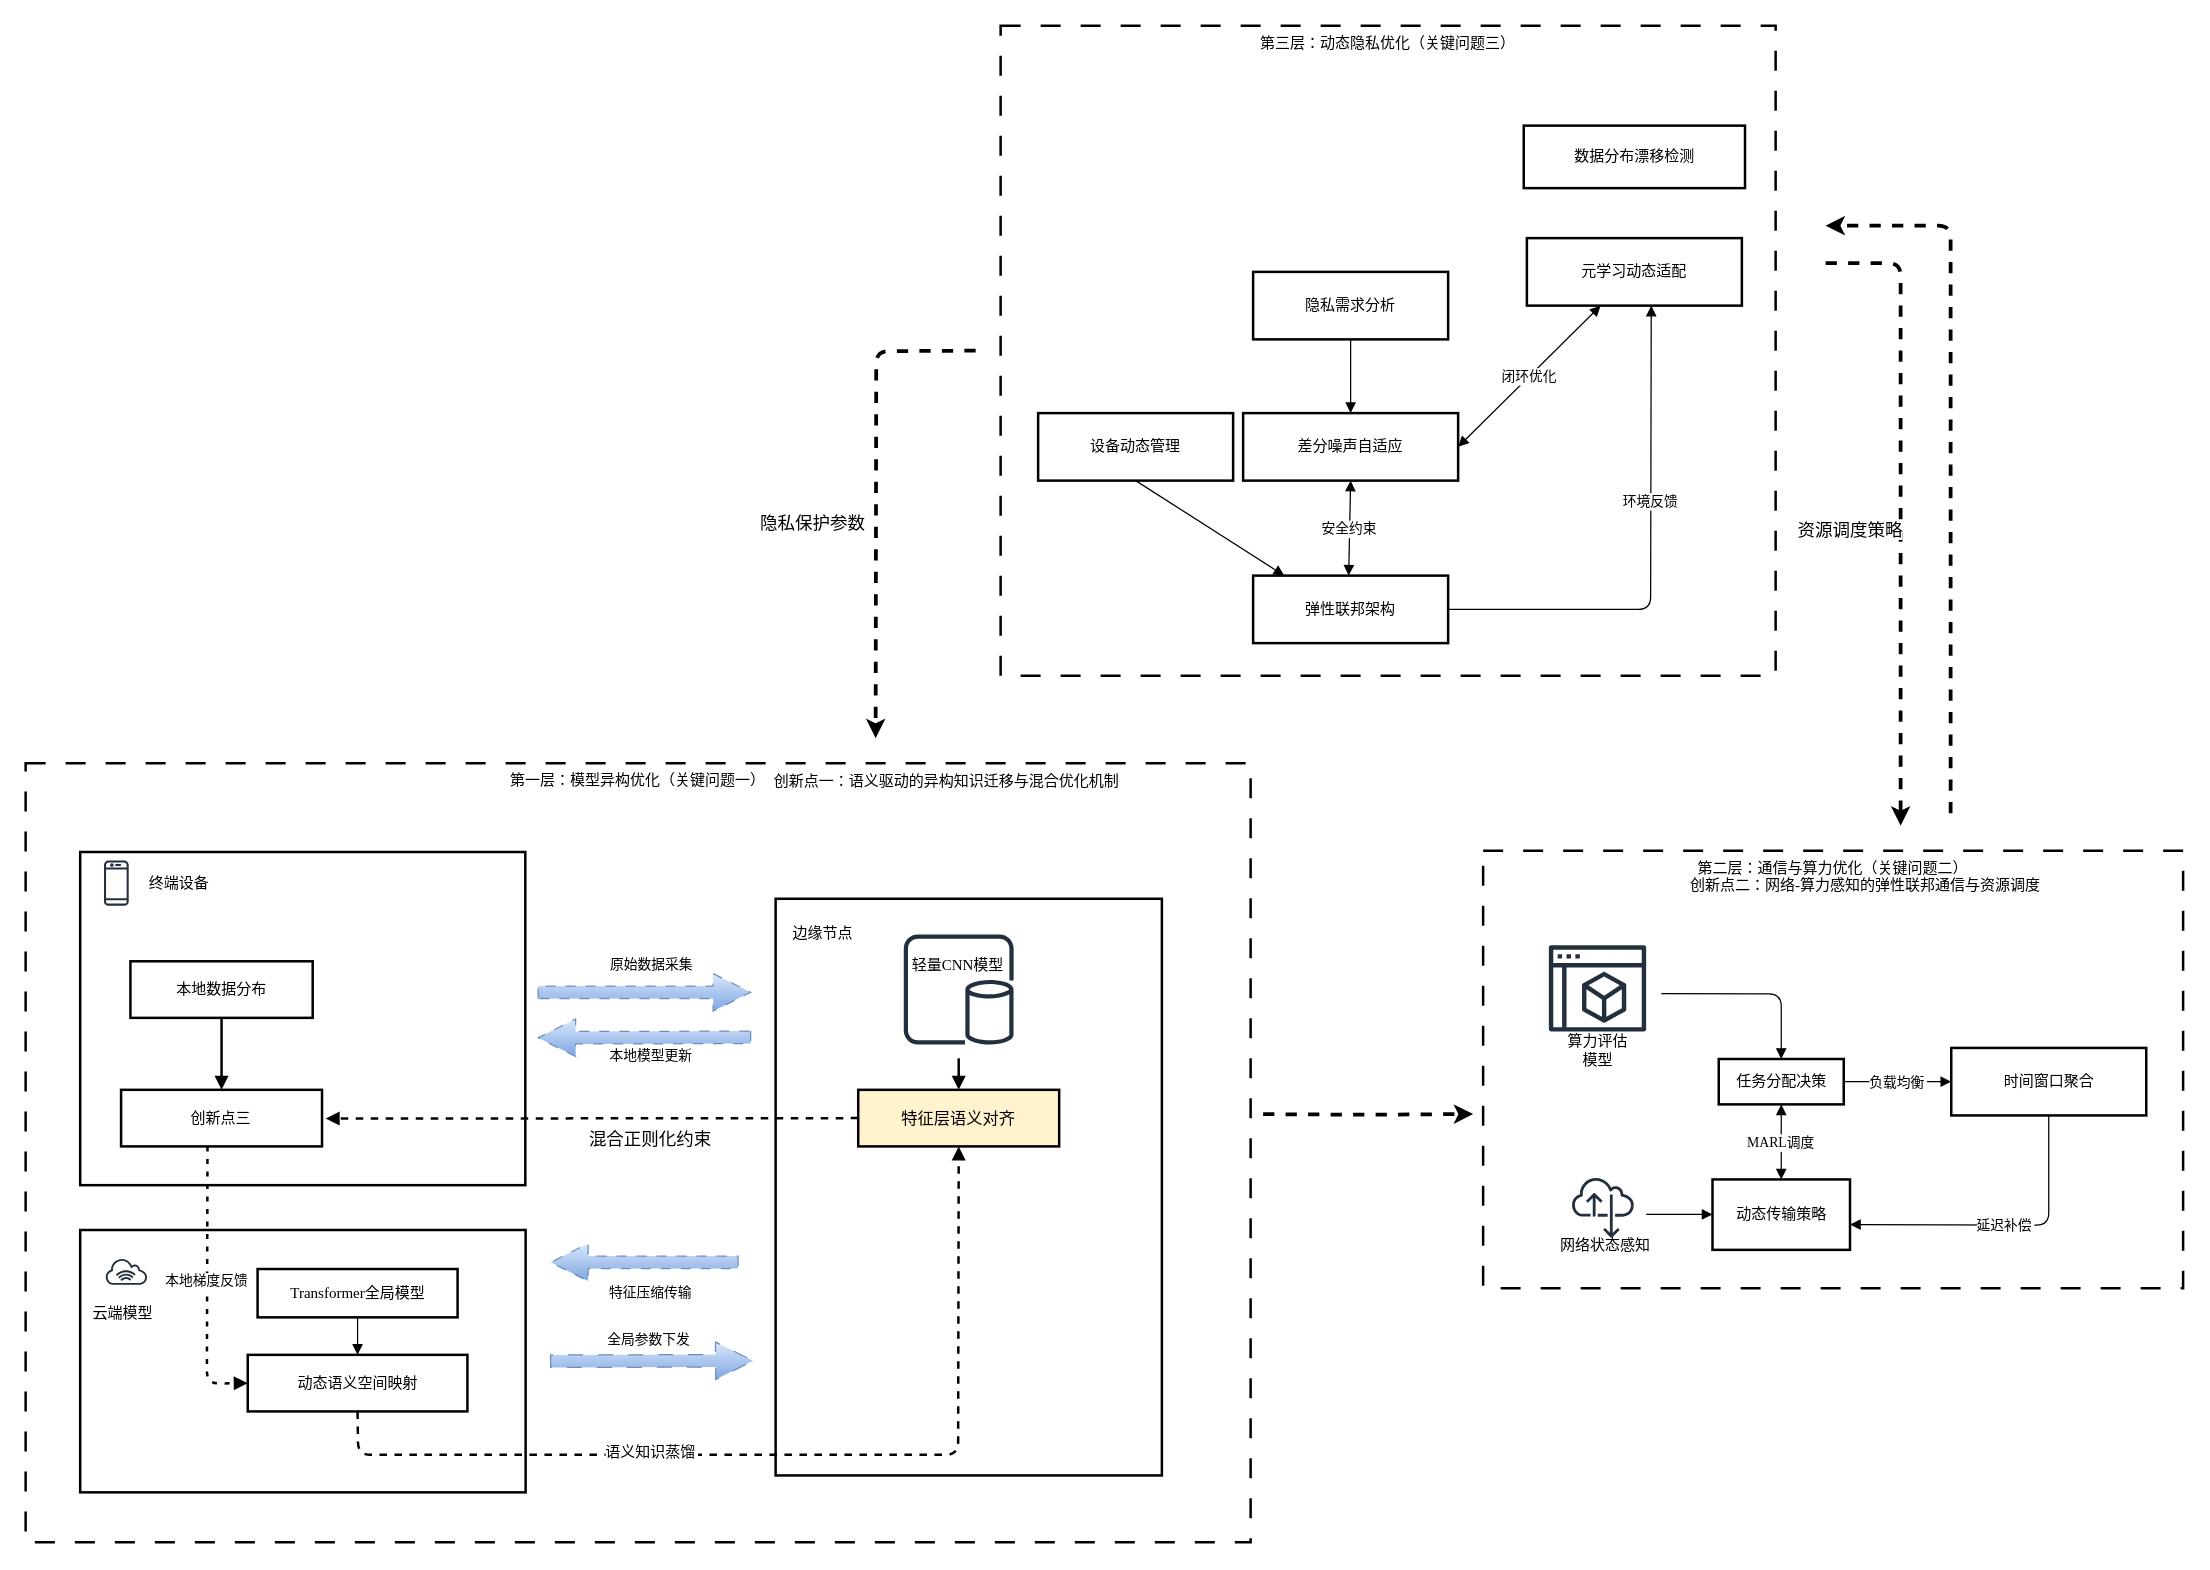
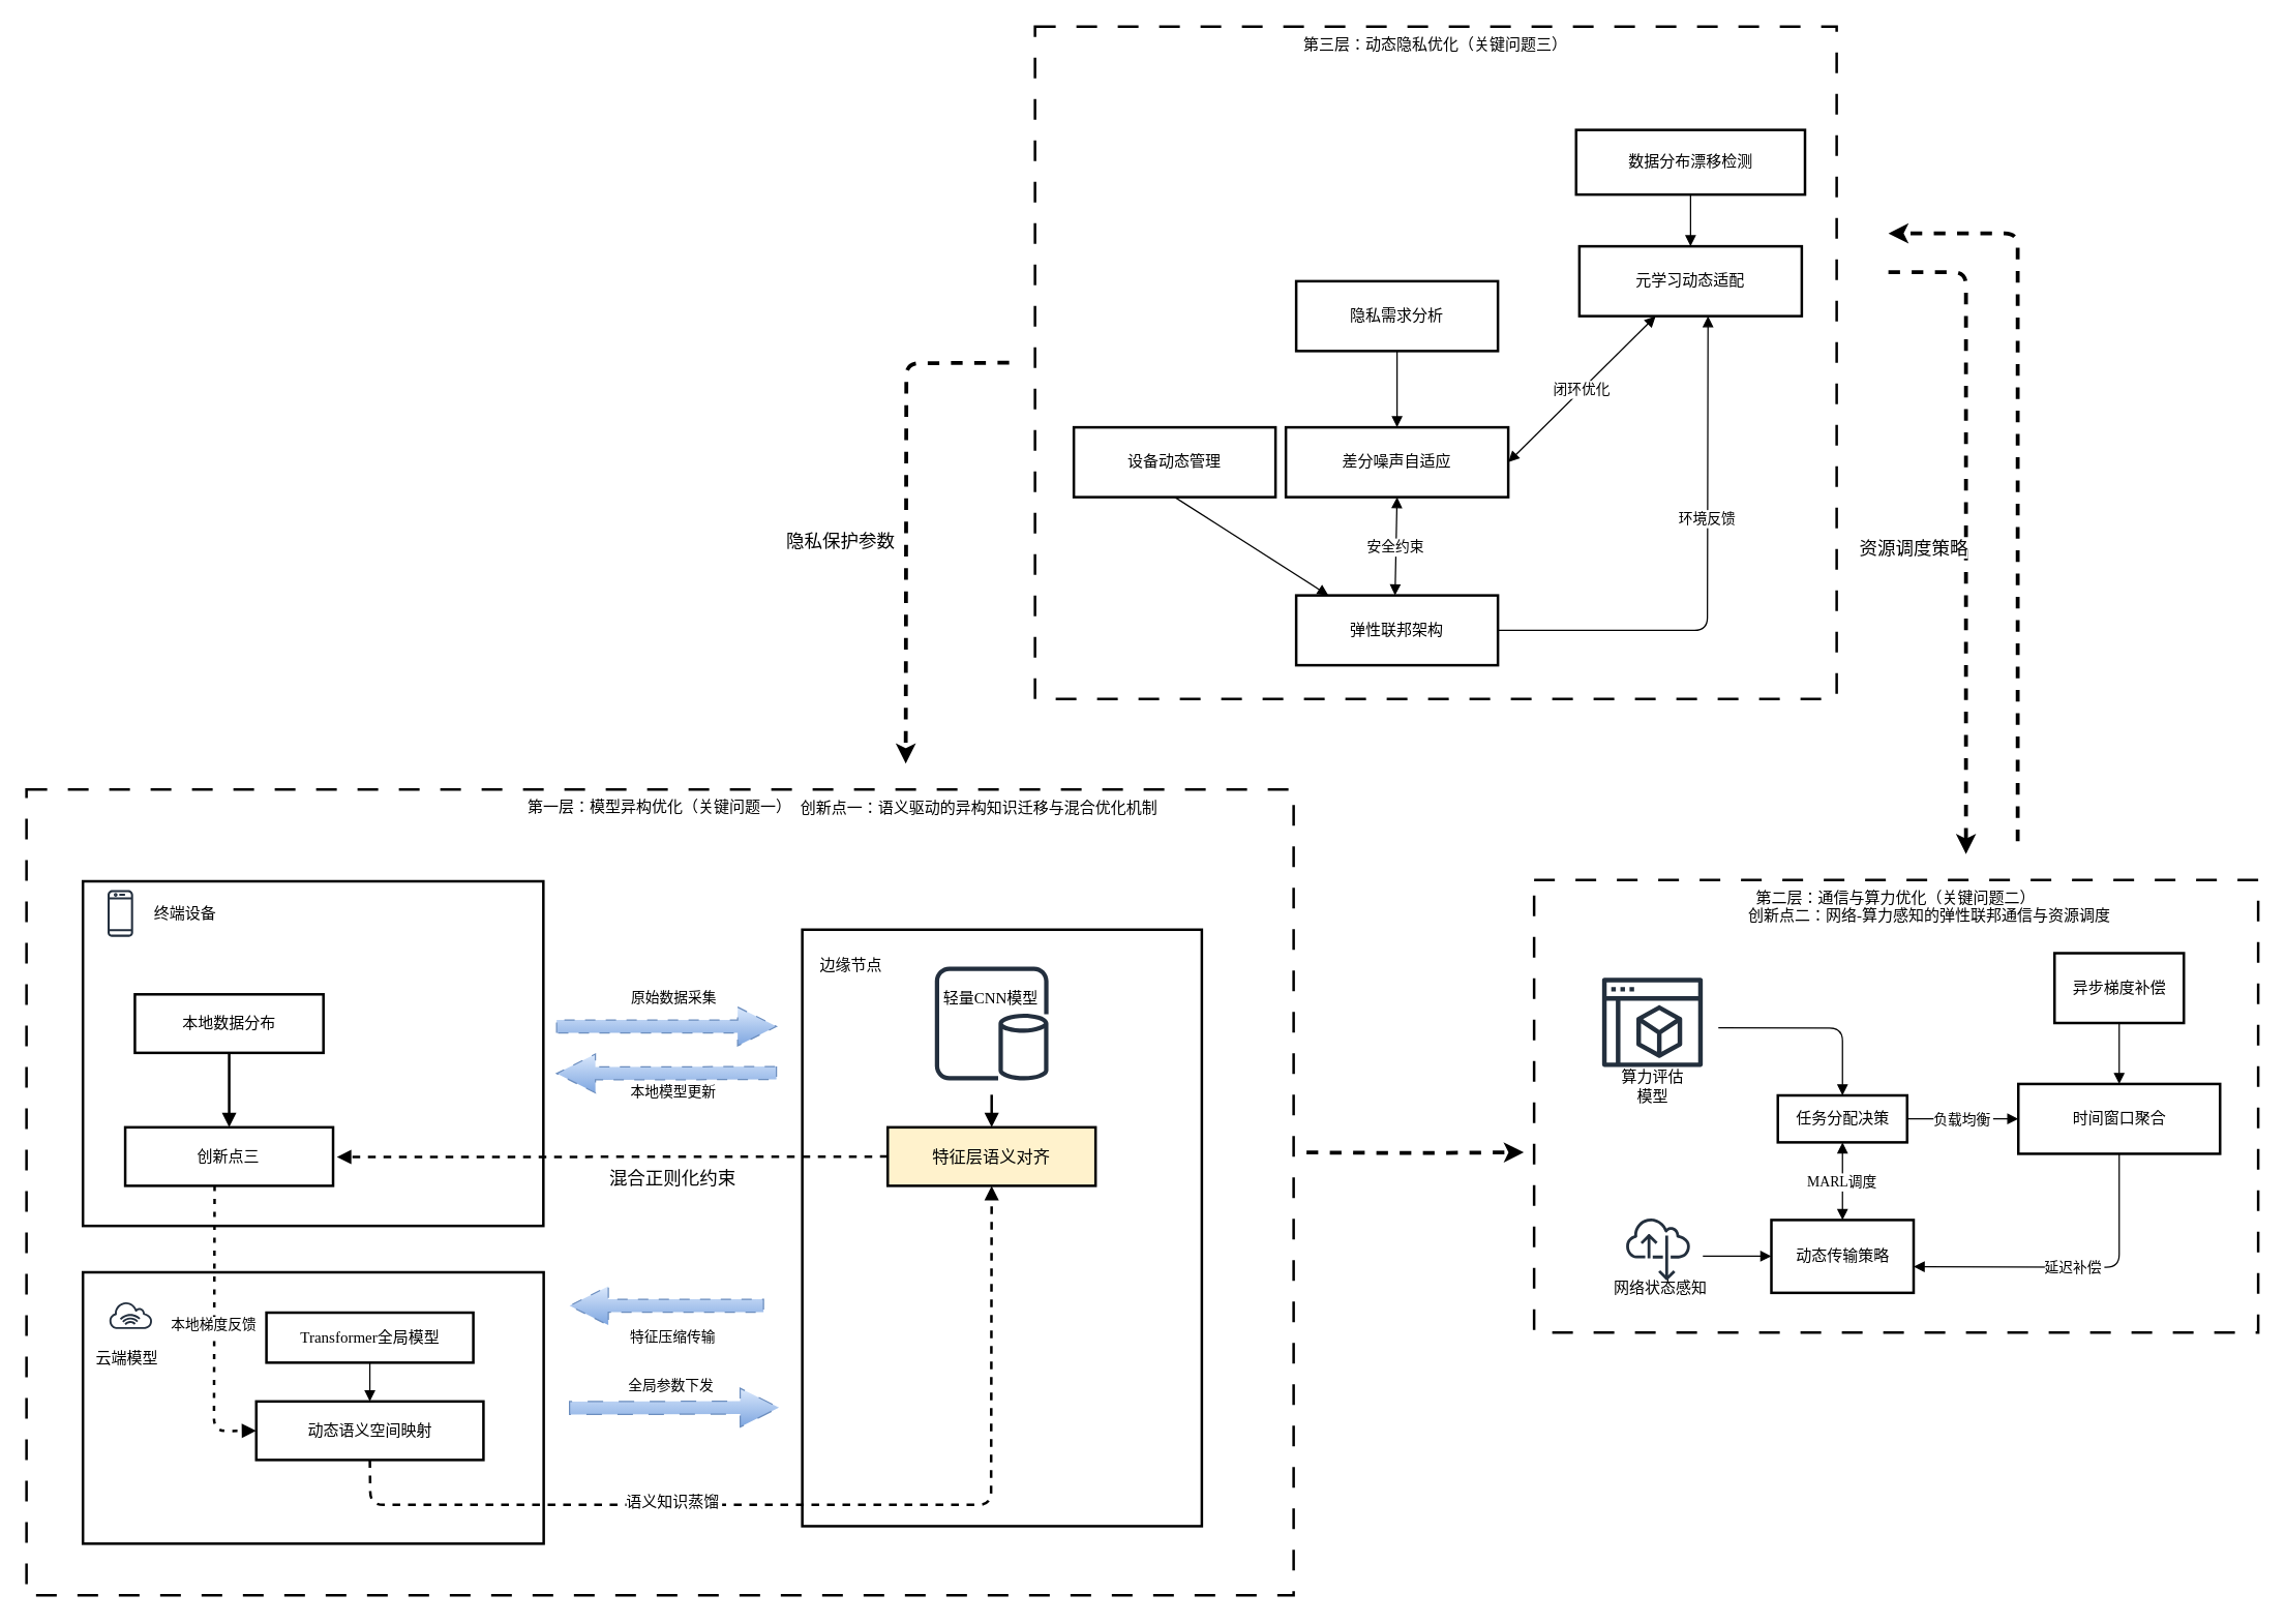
+ <mxCell id="46" value="" style="curved=1;startArrow=none;endArrow=block;exitX=0.5;exitY=0.99;entryX=0.5;entryY=0.01;rounded=0;" edge="1" parent="1" source="40" target="41"><mxGeometry relative="1" as="geometry"><Array as="points" /></mxGeometry></mxCell>
+ <mxCell id="32" value="异步梯度补偿" style="whiteSpace=wrap;strokeWidth=2;fontFamily=宋体-简;" vertex="1" parent="1"><mxGeometry x="1588.5" y="736.7" width="100" height="54" as="geometry" /></mxCell>
+ <mxCell id="36" value="" style="curved=0;startArrow=none;endArrow=block;exitX=0.5;exitY=1;entryX=0.5;entryY=0;rounded=1;entryDx=0;entryDy=0;exitDx=0;exitDy=0;" edge="1" parent="1" source="32" target="33"><mxGeometry relative="1" as="geometry"><Array as="points" /></mxGeometry></mxCell>
